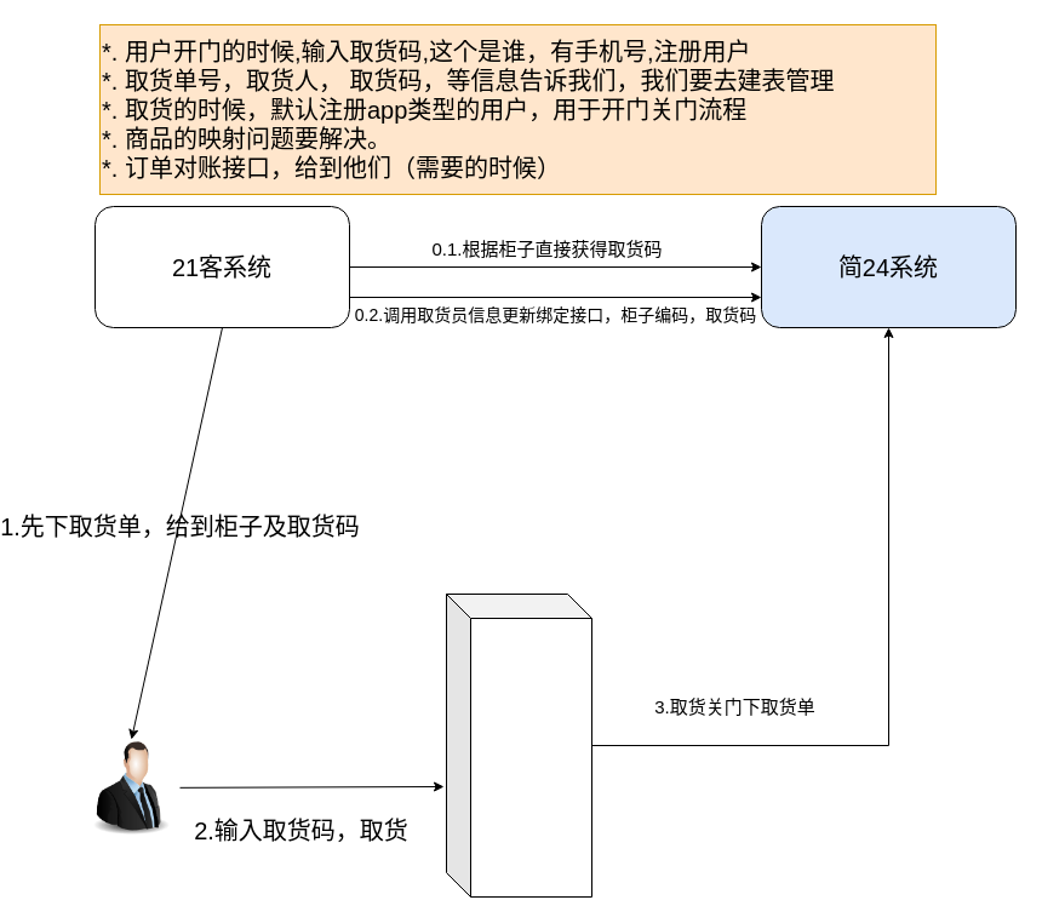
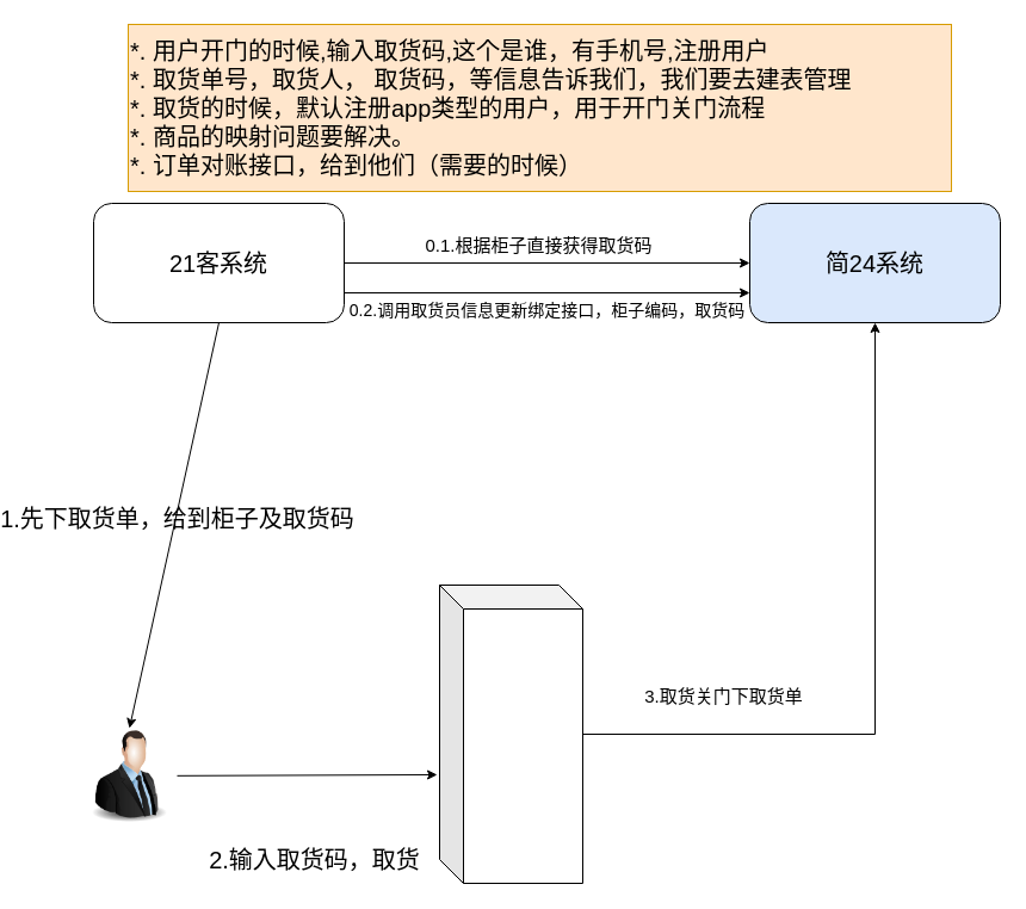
- <mxCell id="16" value="&lt;font style=&quot;font-size: 20px&quot;&gt;*. 用户开门的时候,输入取货码,这个是谁，有手机号,注册用户&lt;br&gt;&lt;div&gt;&lt;span&gt;*. 取货单号，取货人， 取货码，等信息告诉我们，我们要去建表管理&lt;/span&gt;&lt;/div&gt;&lt;div&gt;&lt;span&gt;*. 取货的时候，默认注册app类型的用户，用于开门关门流程&lt;/span&gt;&lt;/div&gt;&lt;div&gt;&lt;span&gt;*. 商品的映射问题要解决。&lt;/span&gt;&lt;/div&gt;&lt;div&gt;&lt;span&gt;*. 订单对账接口，给到他们（需要的时候）&lt;/span&gt;&lt;/div&gt;&lt;/font&gt;" style="text;html=1;strokeColor=#d79b00;fillColor=#ffe6cc;align=left;verticalAlign=middle;whiteSpace=wrap;rounded=0;" vertex="1" parent="1"><mxGeometry x="34" y="20" width="690" height="140" as="geometry" /></mxCell>
+ <mxCell id="16" value="&lt;font style=&quot;font-size: 20px&quot;&gt;*. 用户开门的时候,输入取货码,这个是谁，有手机号,注册用户&lt;br&gt;&lt;div&gt;&lt;span&gt;*. 取货单号，取货人， 取货码，等信息告诉我们，我们要去建表管理&lt;/span&gt;&lt;/div&gt;&lt;div&gt;&lt;span&gt;*. 取货的时候，默认注册app类型的用户，用于开门关门流程&lt;/span&gt;&lt;/div&gt;&lt;div&gt;&lt;span&gt;*. 商品的映射问题要解决。&lt;/span&gt;&lt;/div&gt;&lt;div&gt;&lt;span&gt;*. 订单对账接口，给到他们（需要的时候）&lt;/span&gt;&lt;/div&gt;&lt;/font&gt;" style="text;html=1;strokeColor=#d79b00;fillColor=#ffe6cc;align=left;verticalAlign=middle;whiteSpace=wrap;rounded=0;" vertex="1" parent="1"><mxGeometry x="59" y="20" width="690" height="140" as="geometry" /></mxCell>
- <mxCell id="10" value="2.输入取货码，取货" style="text;html=1;align=center;verticalAlign=middle;resizable=0;points=[];autosize=1;fontSize=20;" parent="1" vertex="1"><mxGeometry x="105" y="670" width="190" height="30" as="geometry" /></mxCell>
+ <mxCell id="10" value="2.输入取货码，取货" style="text;html=1;align=center;verticalAlign=middle;resizable=0;points=[];autosize=1;fontSize=20;" parent="1" vertex="1"><mxGeometry x="120" y="705" width="190" height="30" as="geometry" /></mxCell>
